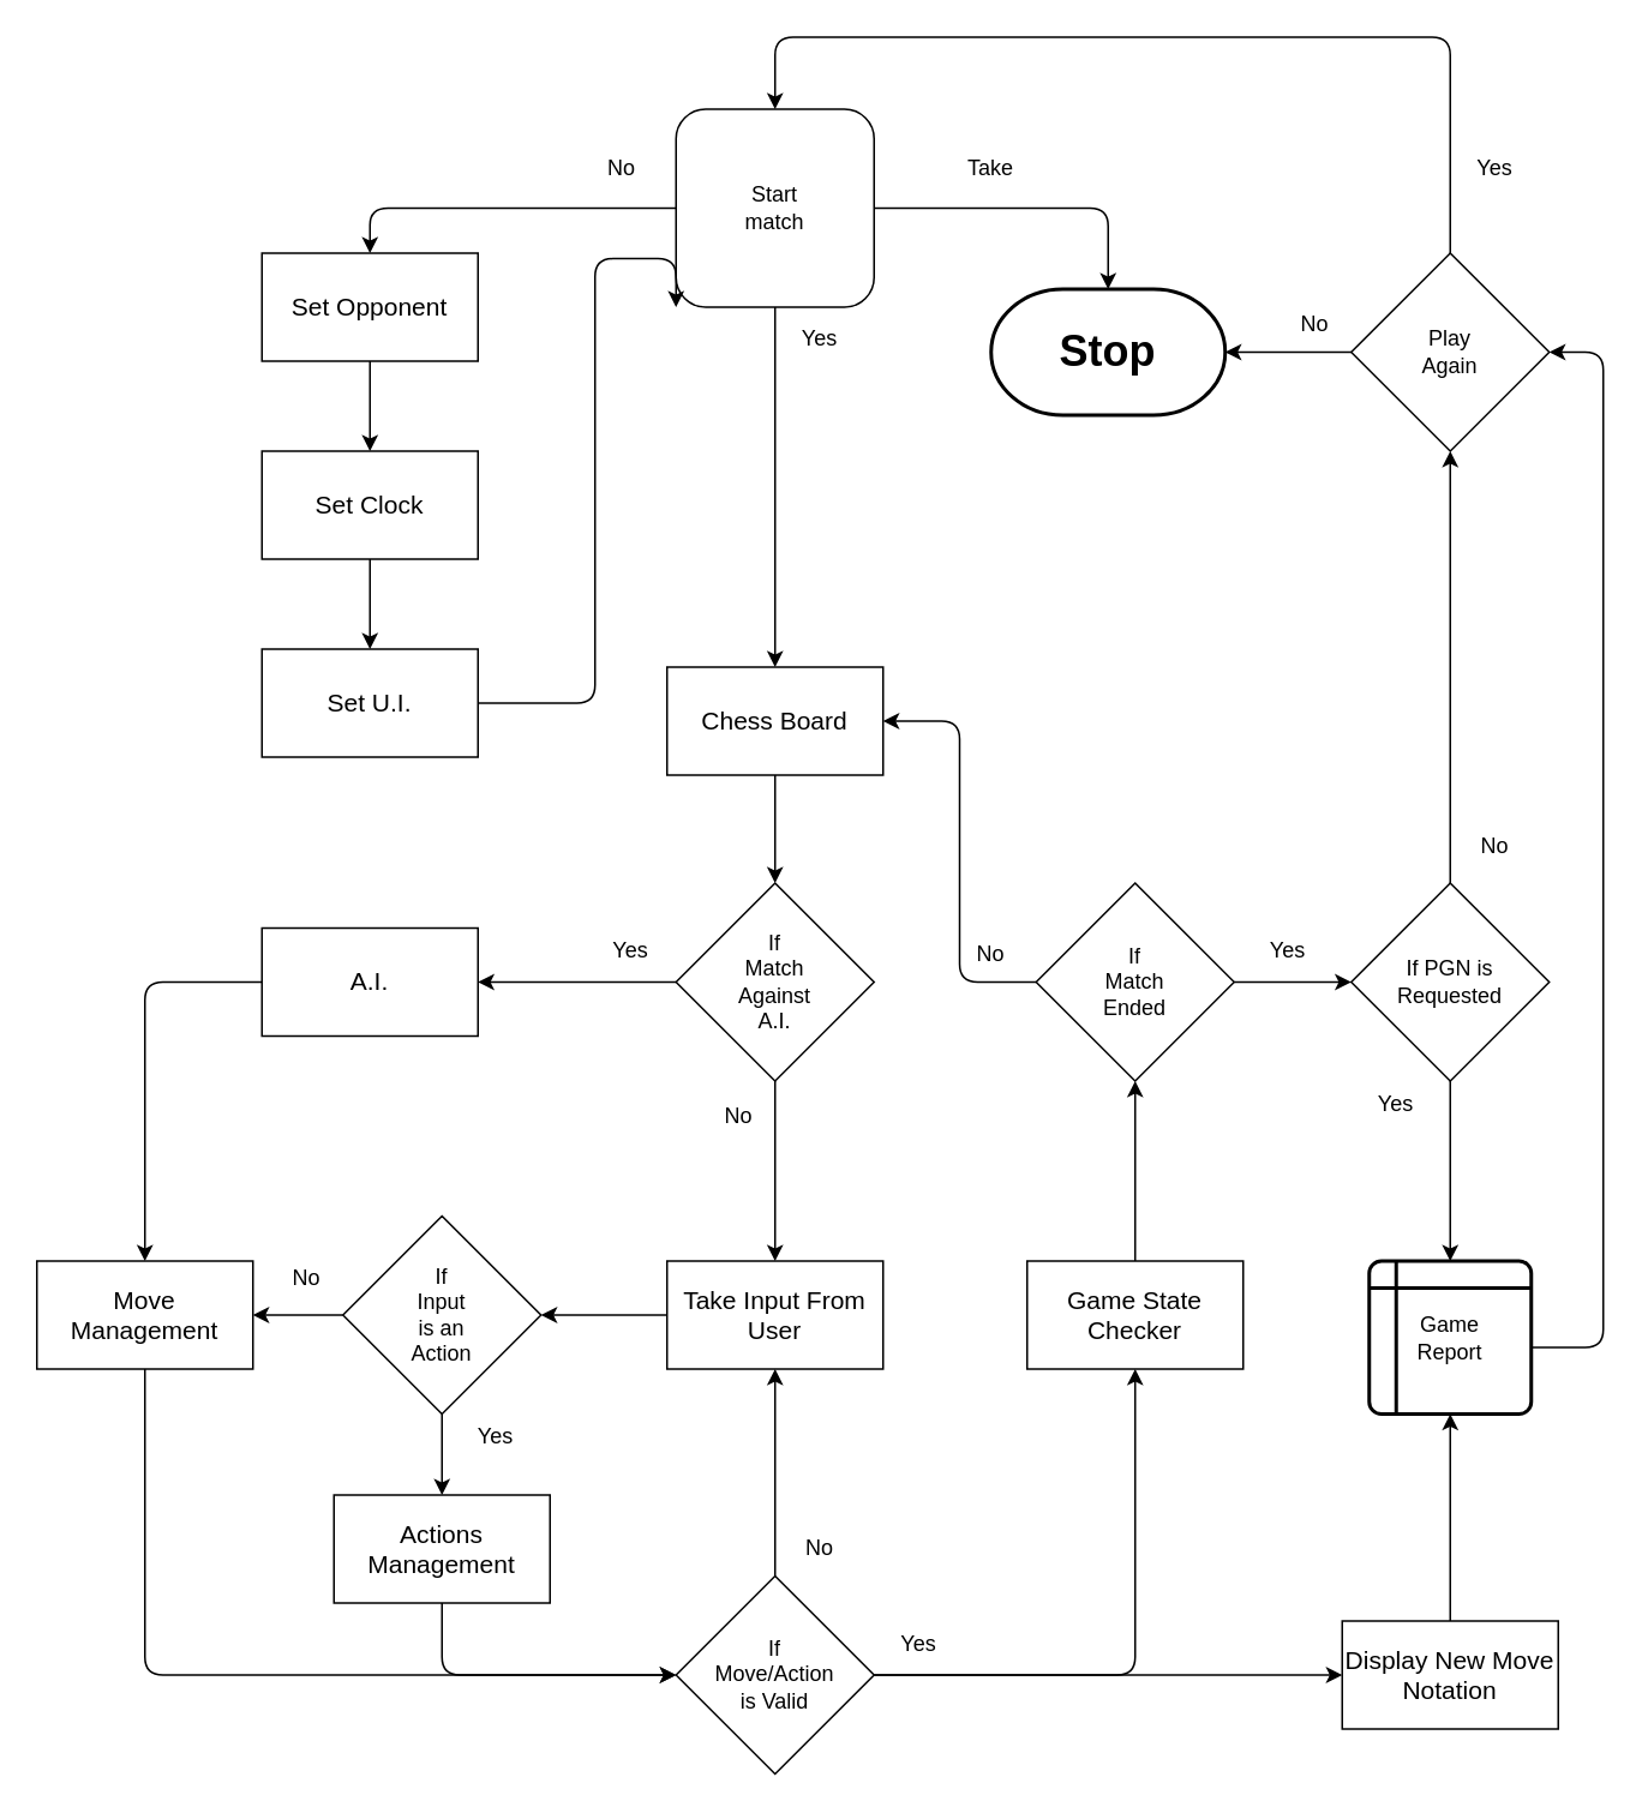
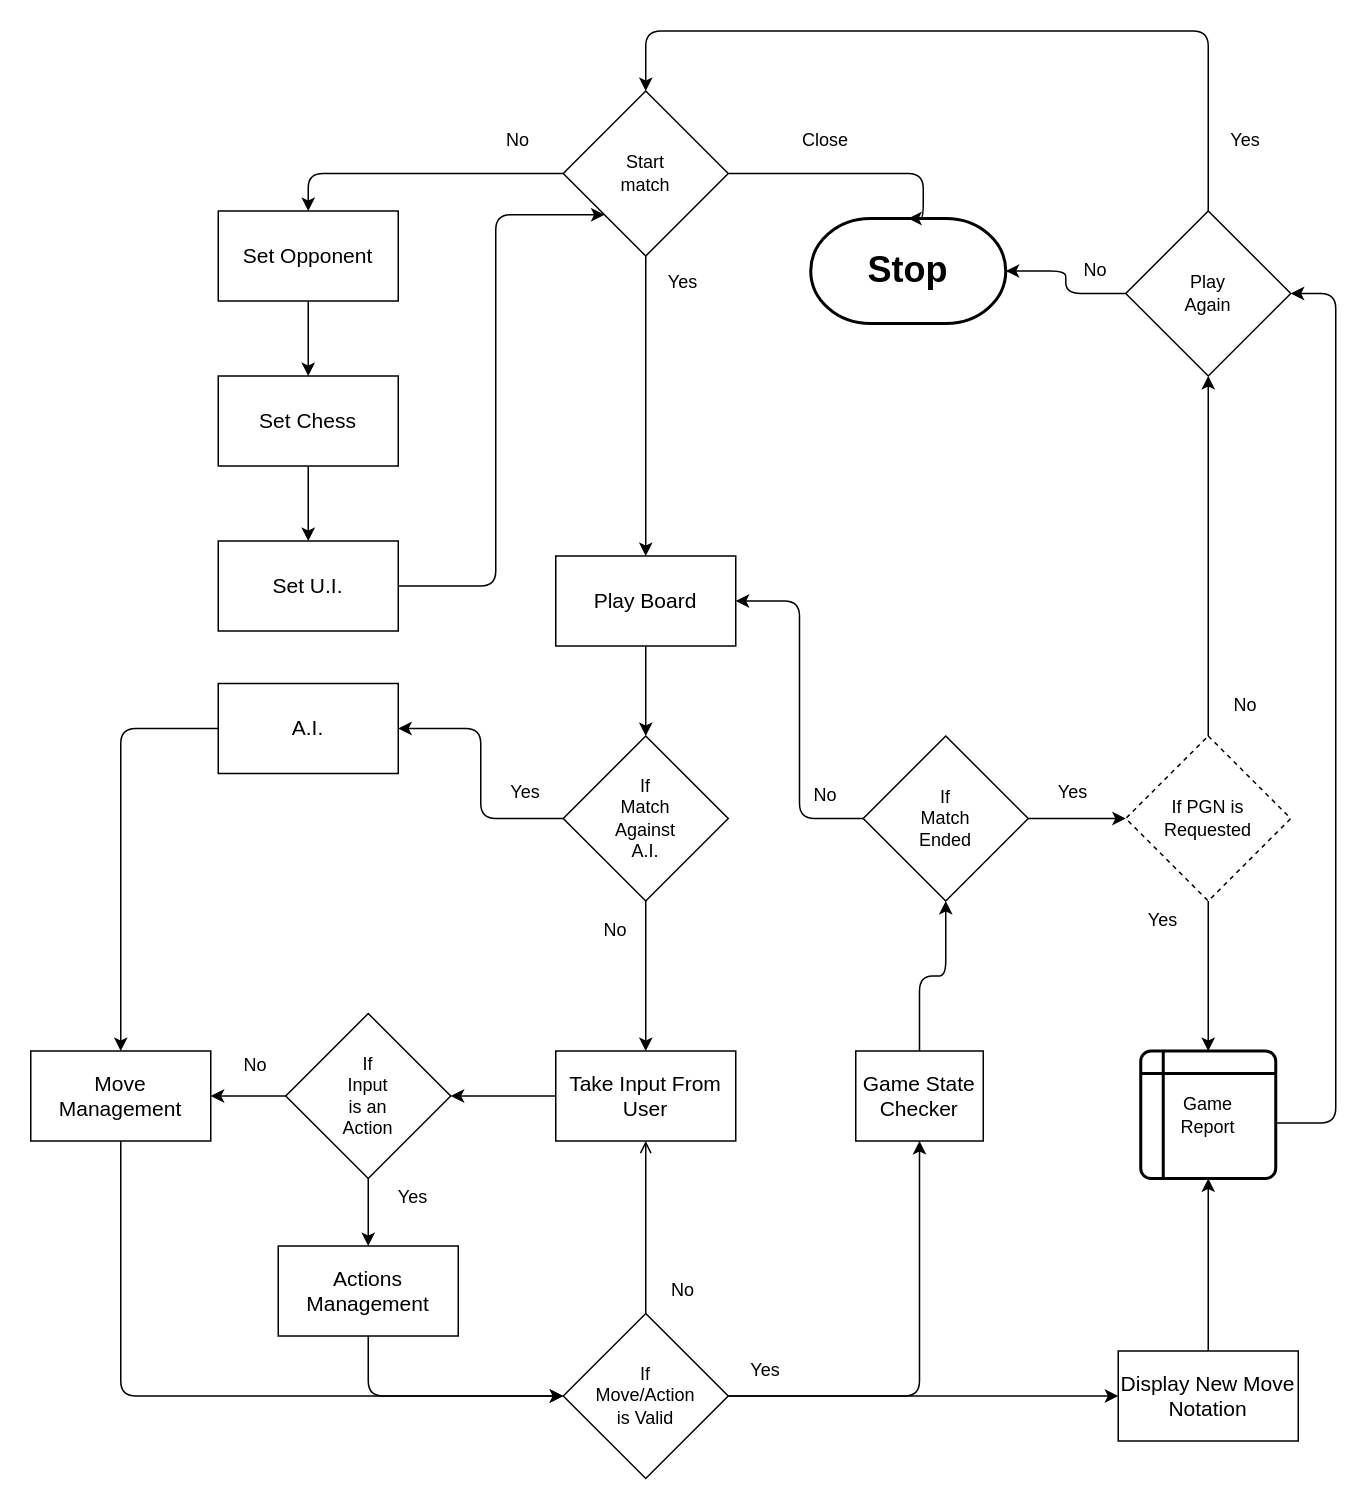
- <mxCell id="58" value="Take" style="text;html=1;strokeColor=none;fillColor=none;align=center;verticalAlign=middle;whiteSpace=wrap;" parent="1" vertex="1"><mxGeometry x="525" y="80" width="50" height="25" as="geometry" /></mxCell>
+ <mxCell id="58" value="Close" style="text;html=1;strokeColor=none;fillColor=none;align=center;verticalAlign=middle;whiteSpace=wrap;" parent="1" vertex="1"><mxGeometry x="525" y="80" width="50" height="25" as="geometry" /></mxCell>
- <mxCell id="45" value="&lt;blockquote&gt;&lt;font style=&quot;font-size: 12px&quot;&gt;Start match&lt;/font&gt;&lt;/blockquote&gt;" style="whiteSpace=wrap;html=1;align=center;rounded=1;" parent="1" vertex="1"><mxGeometry x="375" y="60" width="110" height="110" as="geometry" /></mxCell>
+ <mxCell id="45" value="&lt;blockquote&gt;&lt;font style=&quot;font-size: 12px&quot;&gt;Start match&lt;/font&gt;&lt;/blockquote&gt;" style="rhombus;whiteSpace=wrap;html=1;align=center;" parent="1" vertex="1"><mxGeometry x="375" y="60" width="110" height="110" as="geometry" /></mxCell>
- <mxCell id="41" value="&lt;h1&gt;Stop&lt;/h1&gt;" style="strokeWidth=2;html=1;shape=mxgraph.flowchart.terminator;whiteSpace=wrap;" parent="1" vertex="1"><mxGeometry x="550" y="160" width="130" height="70" as="geometry" /></mxCell>
+ <mxCell id="41" value="&lt;h1&gt;Stop&lt;/h1&gt;" style="strokeWidth=2;html=1;shape=mxgraph.flowchart.terminator;whiteSpace=wrap;" parent="1" vertex="1"><mxGeometry x="540" y="145" width="130" height="70" as="geometry" /></mxCell>
- <mxCell id="49" value="&lt;font style=&quot;font-size: 14px&quot;&gt;Set Clock&lt;/font&gt;" style="whiteSpace=wrap;html=1;" parent="1" vertex="1"><mxGeometry x="145" y="250" width="120" height="60" as="geometry" /></mxCell>
+ <mxCell id="49" value="&lt;font style=&quot;font-size: 14px&quot;&gt;Set Chess&lt;/font&gt;" style="whiteSpace=wrap;html=1;" parent="1" vertex="1"><mxGeometry x="145" y="250" width="120" height="60" as="geometry" /></mxCell>
- <mxCell id="47" value="&lt;font style=&quot;font-size: 14px&quot;&gt;Chess Board&lt;/font&gt;" style="whiteSpace=wrap;html=1;" parent="1" vertex="1"><mxGeometry x="370" y="370" width="120" height="60" as="geometry" /></mxCell>
+ <mxCell id="47" value="&lt;font style=&quot;font-size: 14px&quot;&gt;Play Board&lt;/font&gt;" style="whiteSpace=wrap;html=1;" parent="1" vertex="1"><mxGeometry x="370" y="370" width="120" height="60" as="geometry" /></mxCell>
- <mxCell id="6" value="&lt;font style=&quot;font-size: 14px&quot;&gt;A.I.&lt;/font&gt;" style="whiteSpace=wrap;html=1;" parent="1" vertex="1"><mxGeometry x="145" y="515" width="120" height="60" as="geometry" /></mxCell>
+ <mxCell id="6" value="&lt;font style=&quot;font-size: 14px&quot;&gt;A.I.&lt;/font&gt;" style="whiteSpace=wrap;html=1;" parent="1" vertex="1"><mxGeometry x="145" y="455" width="120" height="60" as="geometry" /></mxCell>
- <mxCell id="36" value="&lt;blockquote&gt;&lt;font style=&quot;font-size: 12px&quot;&gt;If PGN is Requested&lt;/font&gt;&lt;/blockquote&gt;" style="rhombus;whiteSpace=wrap;html=1;align=center;" parent="1" vertex="1"><mxGeometry x="750" y="490" width="110" height="110" as="geometry" /></mxCell>
+ <mxCell id="36" value="&lt;blockquote&gt;&lt;font style=&quot;font-size: 12px&quot;&gt;If PGN is Requested&lt;/font&gt;&lt;/blockquote&gt;" style="rhombus;whiteSpace=wrap;html=1;align=center;dashed=1;" parent="1" vertex="1"><mxGeometry x="750" y="490" width="110" height="110" as="geometry" /></mxCell>
- <mxCell id="22" value="&lt;font style=&quot;font-size: 14px&quot;&gt;Game State Checker&lt;/font&gt;" style="whiteSpace=wrap;html=1;" parent="1" vertex="1"><mxGeometry x="570" y="700" width="120" height="60" as="geometry" /></mxCell>
+ <mxCell id="22" value="&lt;font style=&quot;font-size: 14px&quot;&gt;Game State Checker&lt;/font&gt;" style="whiteSpace=wrap;html=1;" parent="1" vertex="1"><mxGeometry x="570" y="700" width="85" height="60" as="geometry" /></mxCell>
- <mxCell id="9" style="edgeStyle=orthogonalEdgeStyle;rounded=1;orthogonalLoop=1;jettySize=auto;html=1;entryX=0.5;entryY=1;entryDx=0;entryDy=0;" parent="1" source="10" target="18" edge="1"><mxGeometry relative="1" as="geometry" /></mxCell>
+ <mxCell id="9" style="edgeStyle=orthogonalEdgeStyle;rounded=1;orthogonalLoop=1;jettySize=auto;html=1;entryX=0.5;entryY=1;entryDx=0;entryDy=0;endArrow=open;" parent="1" source="10" target="18" edge="1"><mxGeometry relative="1" as="geometry" /></mxCell>
